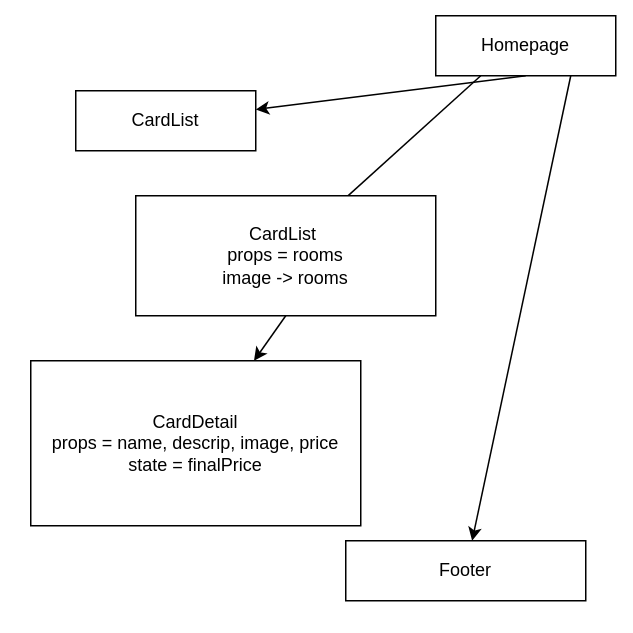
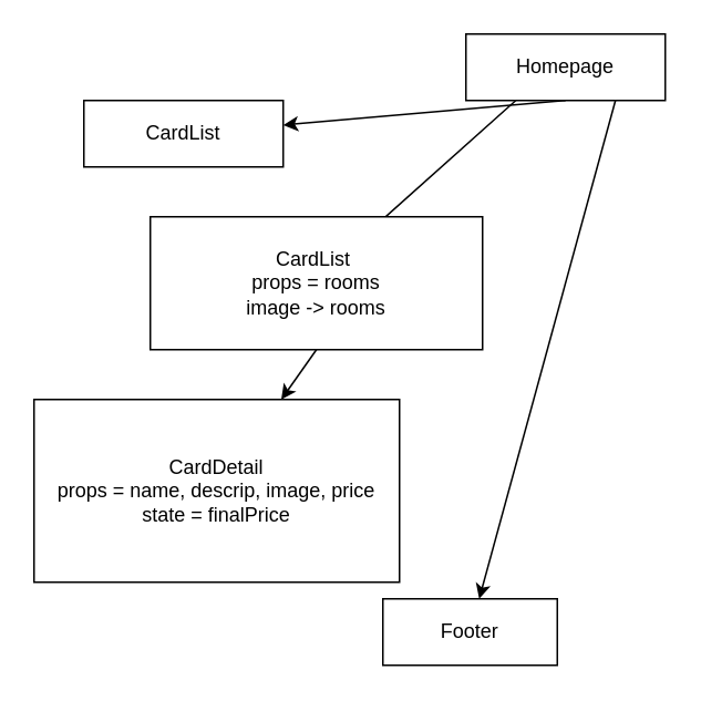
- <mxCell id="5" value="Homepage" style="whiteSpace=wrap;html=1;" vertex="1" parent="1"><mxGeometry x="290" y="10" width="120" height="40" as="geometry" /></mxCell>
+ <mxCell id="5" value="Homepage" style="whiteSpace=wrap;html=1;" vertex="1" parent="1"><mxGeometry x="280" y="20" width="120" height="40" as="geometry" /></mxCell>
- <mxCell id="10" value="Footer" style="whiteSpace=wrap;html=1;" vertex="1" parent="1"><mxGeometry x="230" y="360" width="160" height="40" as="geometry" /></mxCell>
+ <mxCell id="10" value="Footer" style="whiteSpace=wrap;html=1;" vertex="1" parent="1"><mxGeometry x="230" y="360" width="105" height="40" as="geometry" /></mxCell>
